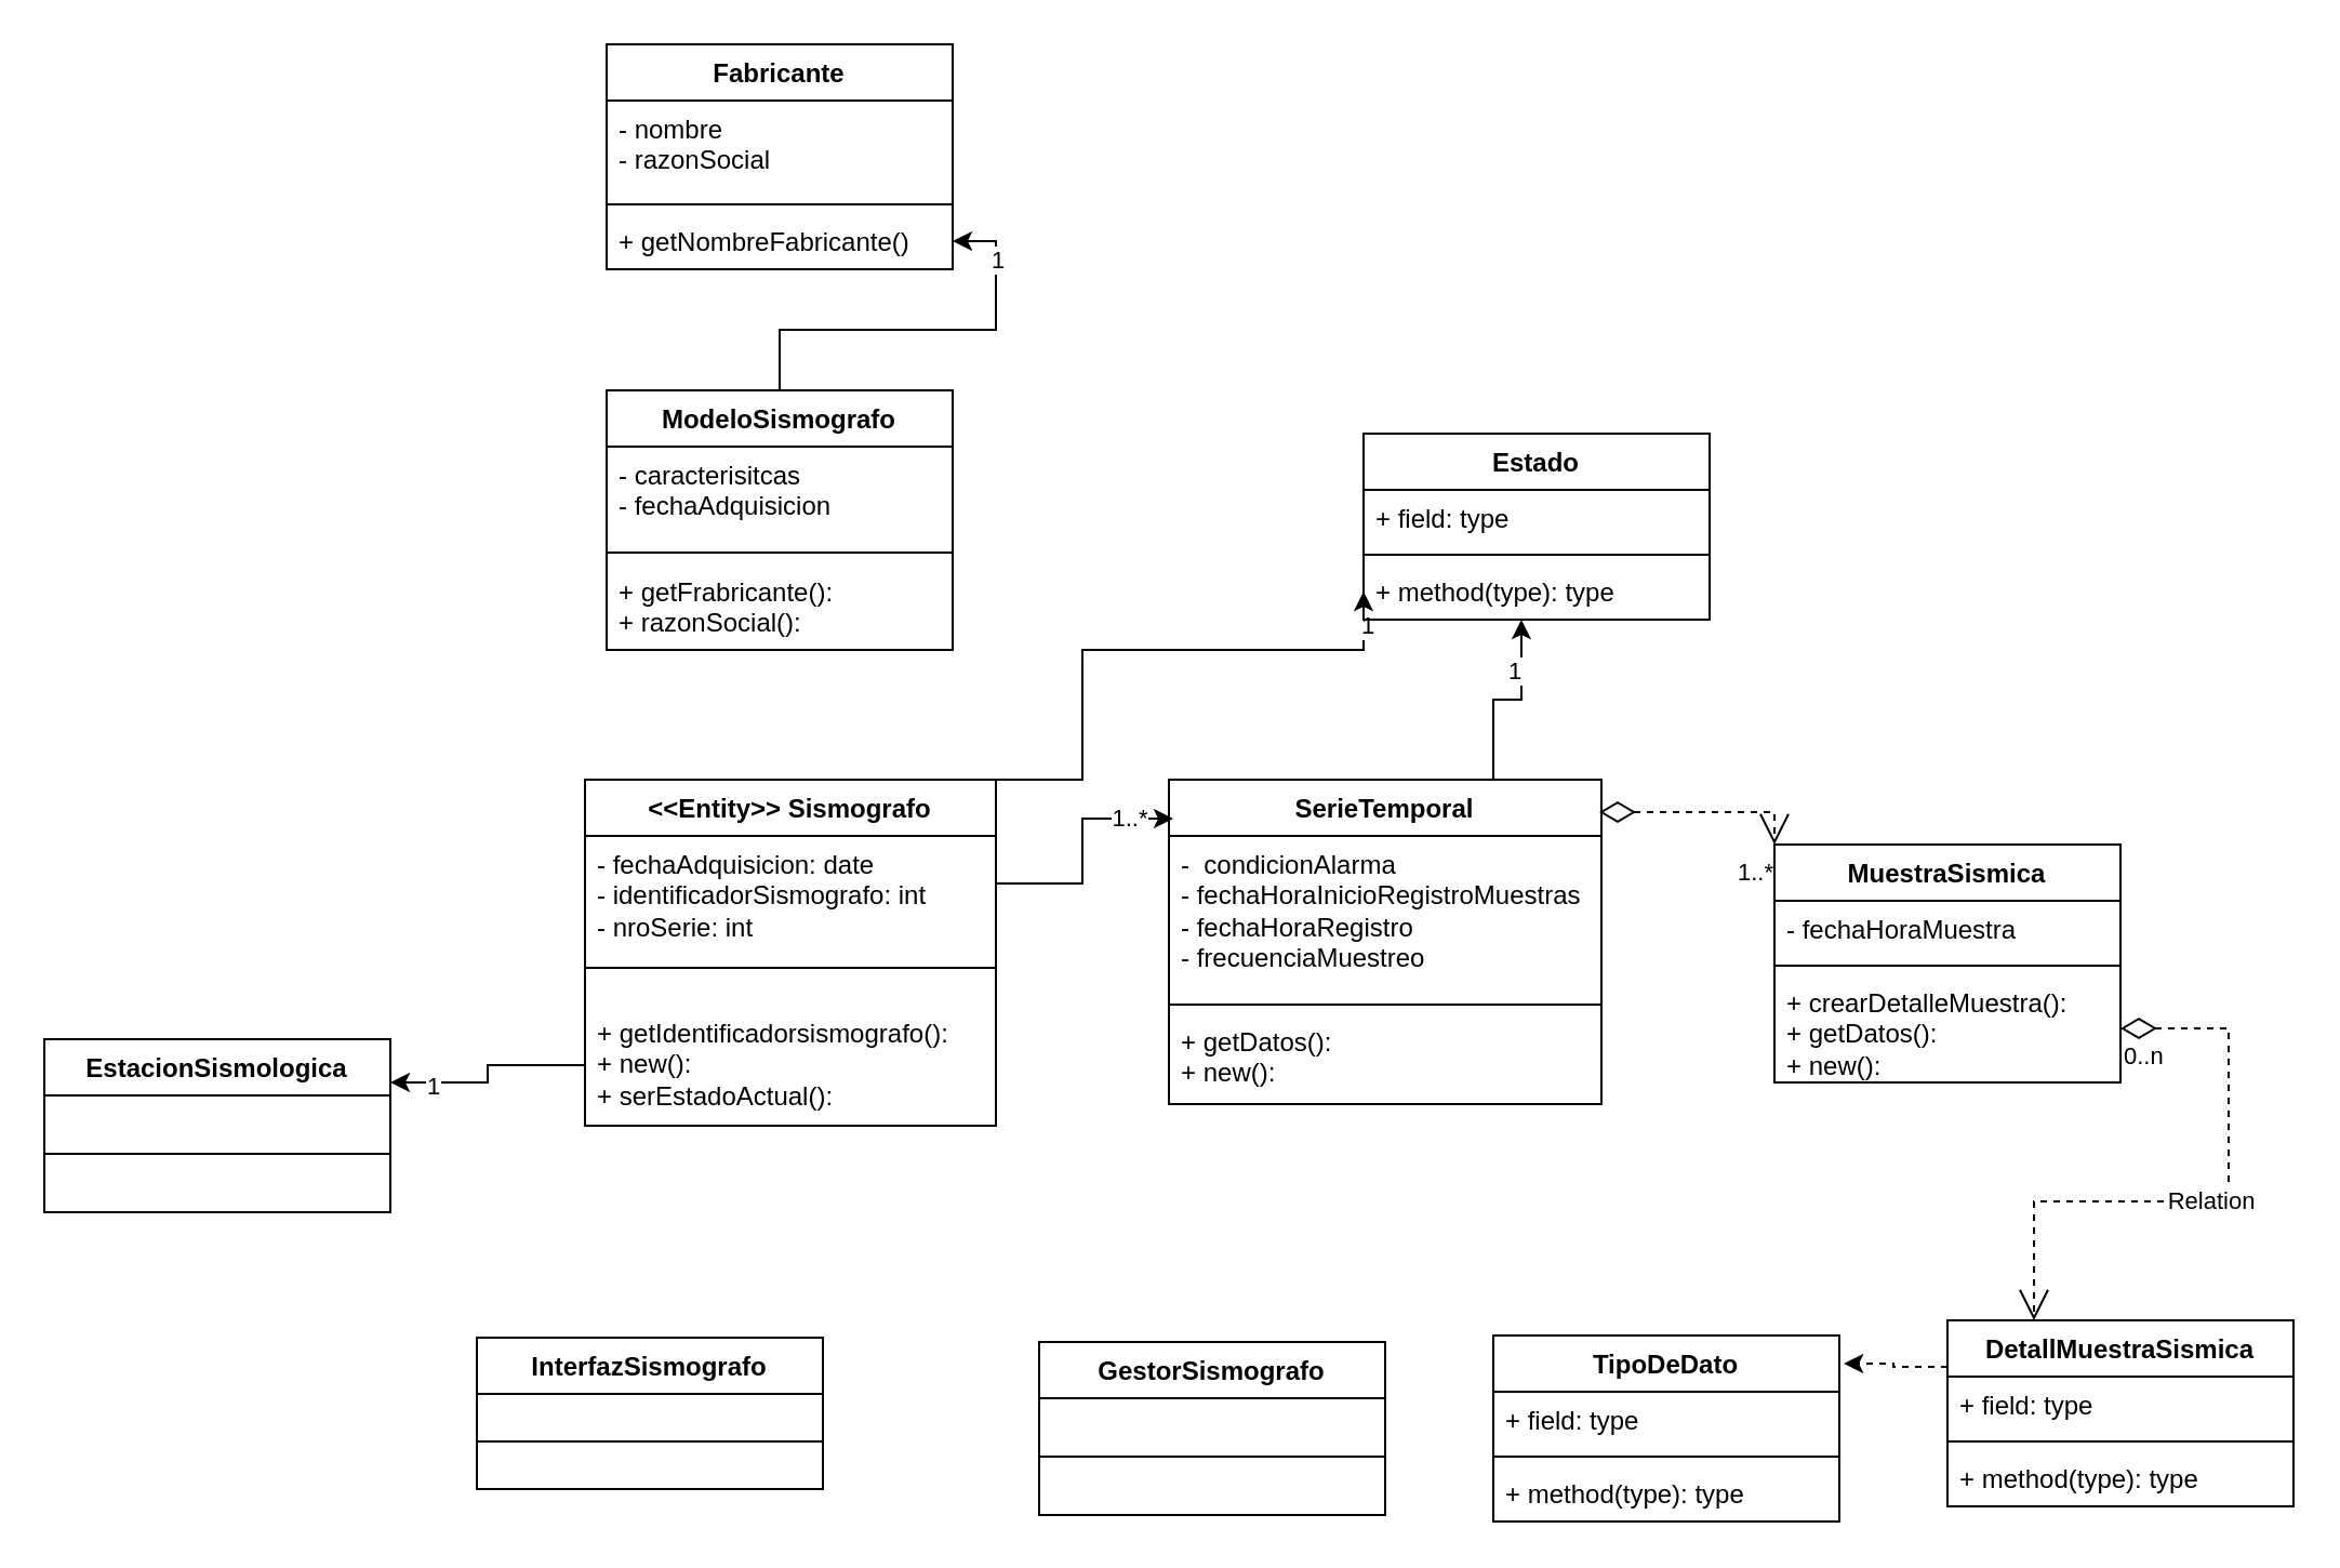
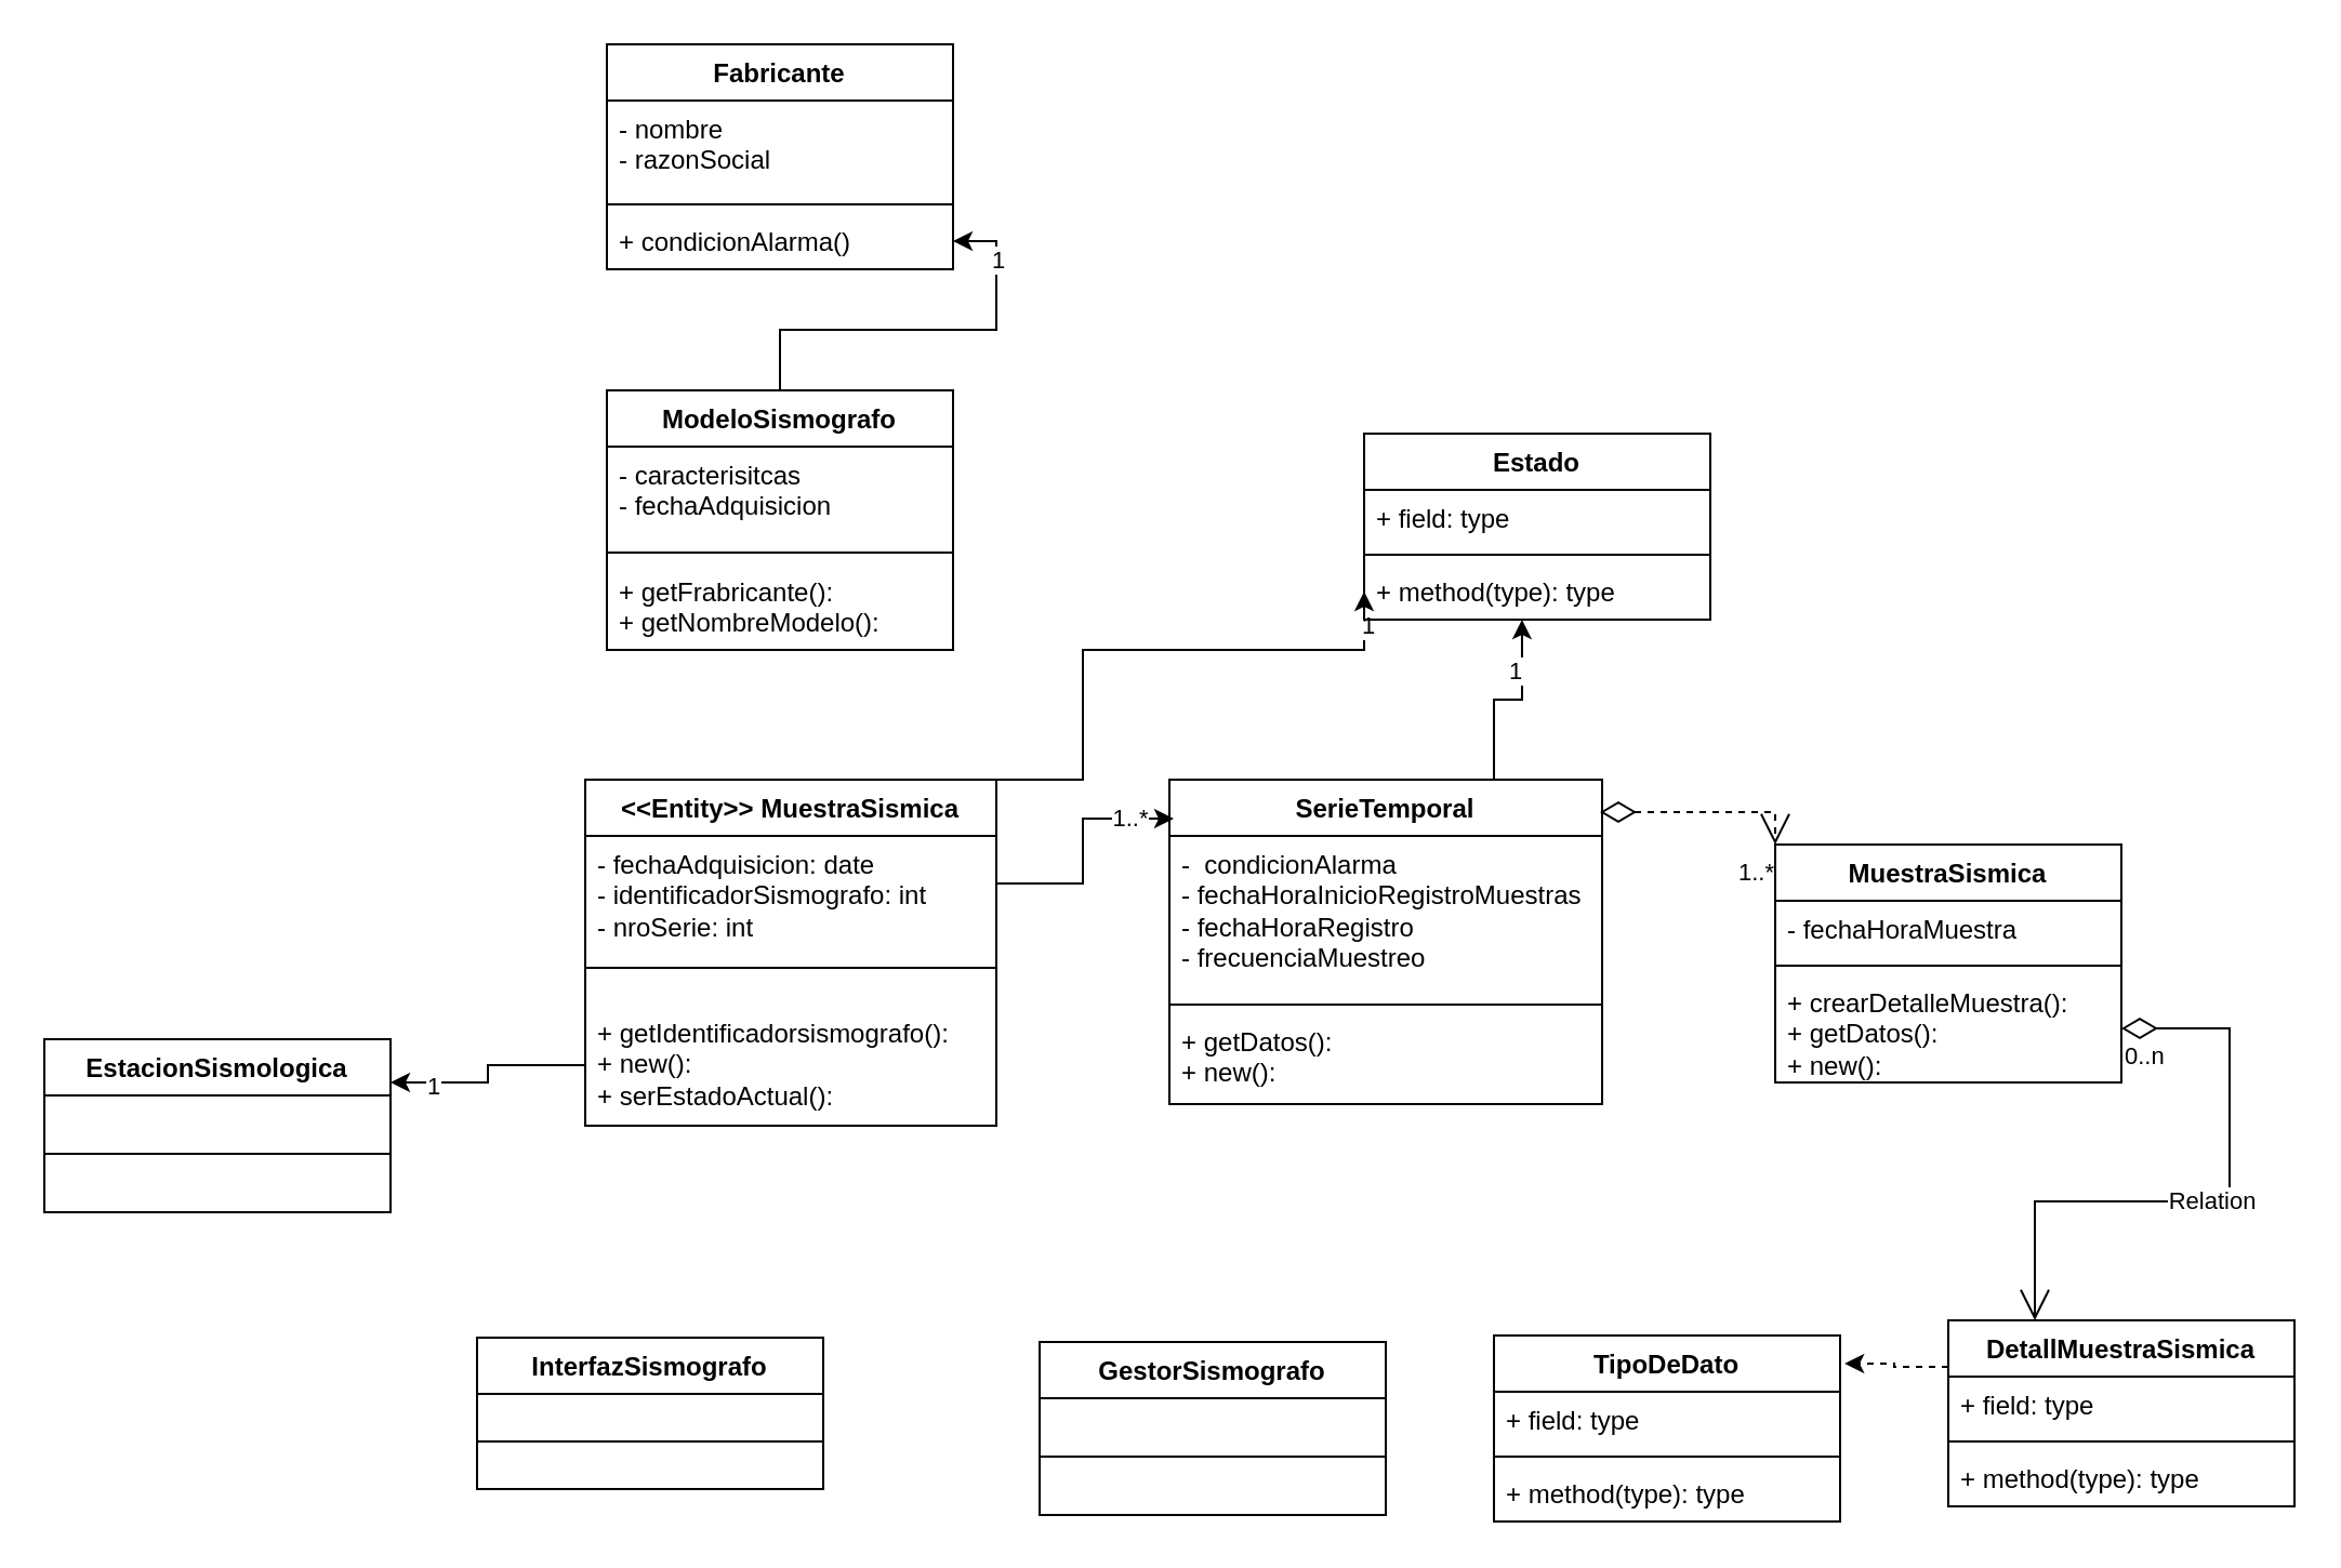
- <mxCell id="33" value="+ getNombreFabricante()" style="text;strokeColor=none;fillColor=none;align=left;verticalAlign=top;spacingLeft=4;spacingRight=4;overflow=hidden;rotatable=0;points=[[0,0.5],[1,0.5]];portConstraint=eastwest;whiteSpace=wrap;html=1;" parent="30" vertex="1"><mxGeometry y="78" width="160" height="26" as="geometry" /></mxCell>
+ <mxCell id="33" value="+ condicionAlarma()" style="text;strokeColor=none;fillColor=none;align=left;verticalAlign=top;spacingLeft=4;spacingRight=4;overflow=hidden;rotatable=0;points=[[0,0.5],[1,0.5]];portConstraint=eastwest;whiteSpace=wrap;html=1;" parent="30" vertex="1"><mxGeometry y="78" width="160" height="26" as="geometry" /></mxCell>
- <mxCell id="29" value="+ getFrabricante():&lt;div&gt;+ razonSocial():&lt;/div&gt;" style="text;strokeColor=none;fillColor=none;align=left;verticalAlign=top;spacingLeft=4;spacingRight=4;overflow=hidden;rotatable=0;points=[[0,0.5],[1,0.5]];portConstraint=eastwest;whiteSpace=wrap;html=1;" parent="26" vertex="1"><mxGeometry y="80" width="160" height="40" as="geometry" /></mxCell>
+ <mxCell id="29" value="+ getFrabricante():&lt;div&gt;+ getNombreModelo():&lt;/div&gt;" style="text;strokeColor=none;fillColor=none;align=left;verticalAlign=top;spacingLeft=4;spacingRight=4;overflow=hidden;rotatable=0;points=[[0,0.5],[1,0.5]];portConstraint=eastwest;whiteSpace=wrap;html=1;" parent="26" vertex="1"><mxGeometry y="80" width="160" height="40" as="geometry" /></mxCell>
- <mxCell id="4" value="&lt;div&gt;&amp;lt;&amp;lt;Entity&amp;gt;&amp;gt;&amp;nbsp;&lt;span style=&quot;background-color: transparent; color: light-dark(rgb(0, 0, 0), rgb(255, 255, 255));&quot;&gt;Sismografo&lt;/span&gt;&lt;/div&gt;" style="swimlane;fontStyle=1;align=center;verticalAlign=top;childLayout=stackLayout;horizontal=1;startSize=26;horizontalStack=0;resizeParent=1;resizeParentMax=0;resizeLast=0;collapsible=1;marginBottom=0;whiteSpace=wrap;html=1;" parent="1" vertex="1"><mxGeometry x="270" y="360" width="190" height="160" as="geometry" /></mxCell>
+ <mxCell id="4" value="&lt;div&gt;&amp;lt;&amp;lt;Entity&amp;gt;&amp;gt;&amp;nbsp;&lt;span style=&quot;background-color: transparent; color: light-dark(rgb(0, 0, 0), rgb(255, 255, 255));&quot;&gt;MuestraSismica&lt;/span&gt;&lt;/div&gt;" style="swimlane;fontStyle=1;align=center;verticalAlign=top;childLayout=stackLayout;horizontal=1;startSize=26;horizontalStack=0;resizeParent=1;resizeParentMax=0;resizeLast=0;collapsible=1;marginBottom=0;whiteSpace=wrap;html=1;" parent="1" vertex="1"><mxGeometry x="270" y="360" width="190" height="160" as="geometry" /></mxCell>
- <mxCell id="42" value="Relation" style="endArrow=open;html=1;endSize=12;startArrow=diamondThin;startSize=14;startFill=0;edgeStyle=orthogonalEdgeStyle;rounded=0;exitX=1;exitY=0.5;exitDx=0;exitDy=0;entryX=0.25;entryY=0;entryDx=0;entryDy=0;dashed=1;" parent="1" source="21" target="38" edge="1"><mxGeometry relative="1" as="geometry"><mxPoint x="490" y="550" as="sourcePoint" /><mxPoint x="650" y="550" as="targetPoint" /><Array as="points"><mxPoint x="1030" y="475" /><mxPoint x="1030" y="555" /><mxPoint x="940" y="555" /></Array></mxGeometry></mxCell>
+ <mxCell id="42" value="Relation" style="endArrow=open;html=1;endSize=12;startArrow=diamondThin;startSize=14;startFill=0;edgeStyle=orthogonalEdgeStyle;rounded=0;exitX=1;exitY=0.5;exitDx=0;exitDy=0;entryX=0.25;entryY=0;entryDx=0;entryDy=0;" parent="1" source="21" target="38" edge="1"><mxGeometry relative="1" as="geometry"><mxPoint x="490" y="550" as="sourcePoint" /><mxPoint x="650" y="550" as="targetPoint" /><Array as="points"><mxPoint x="1030" y="475" /><mxPoint x="1030" y="555" /><mxPoint x="940" y="555" /></Array></mxGeometry></mxCell>
